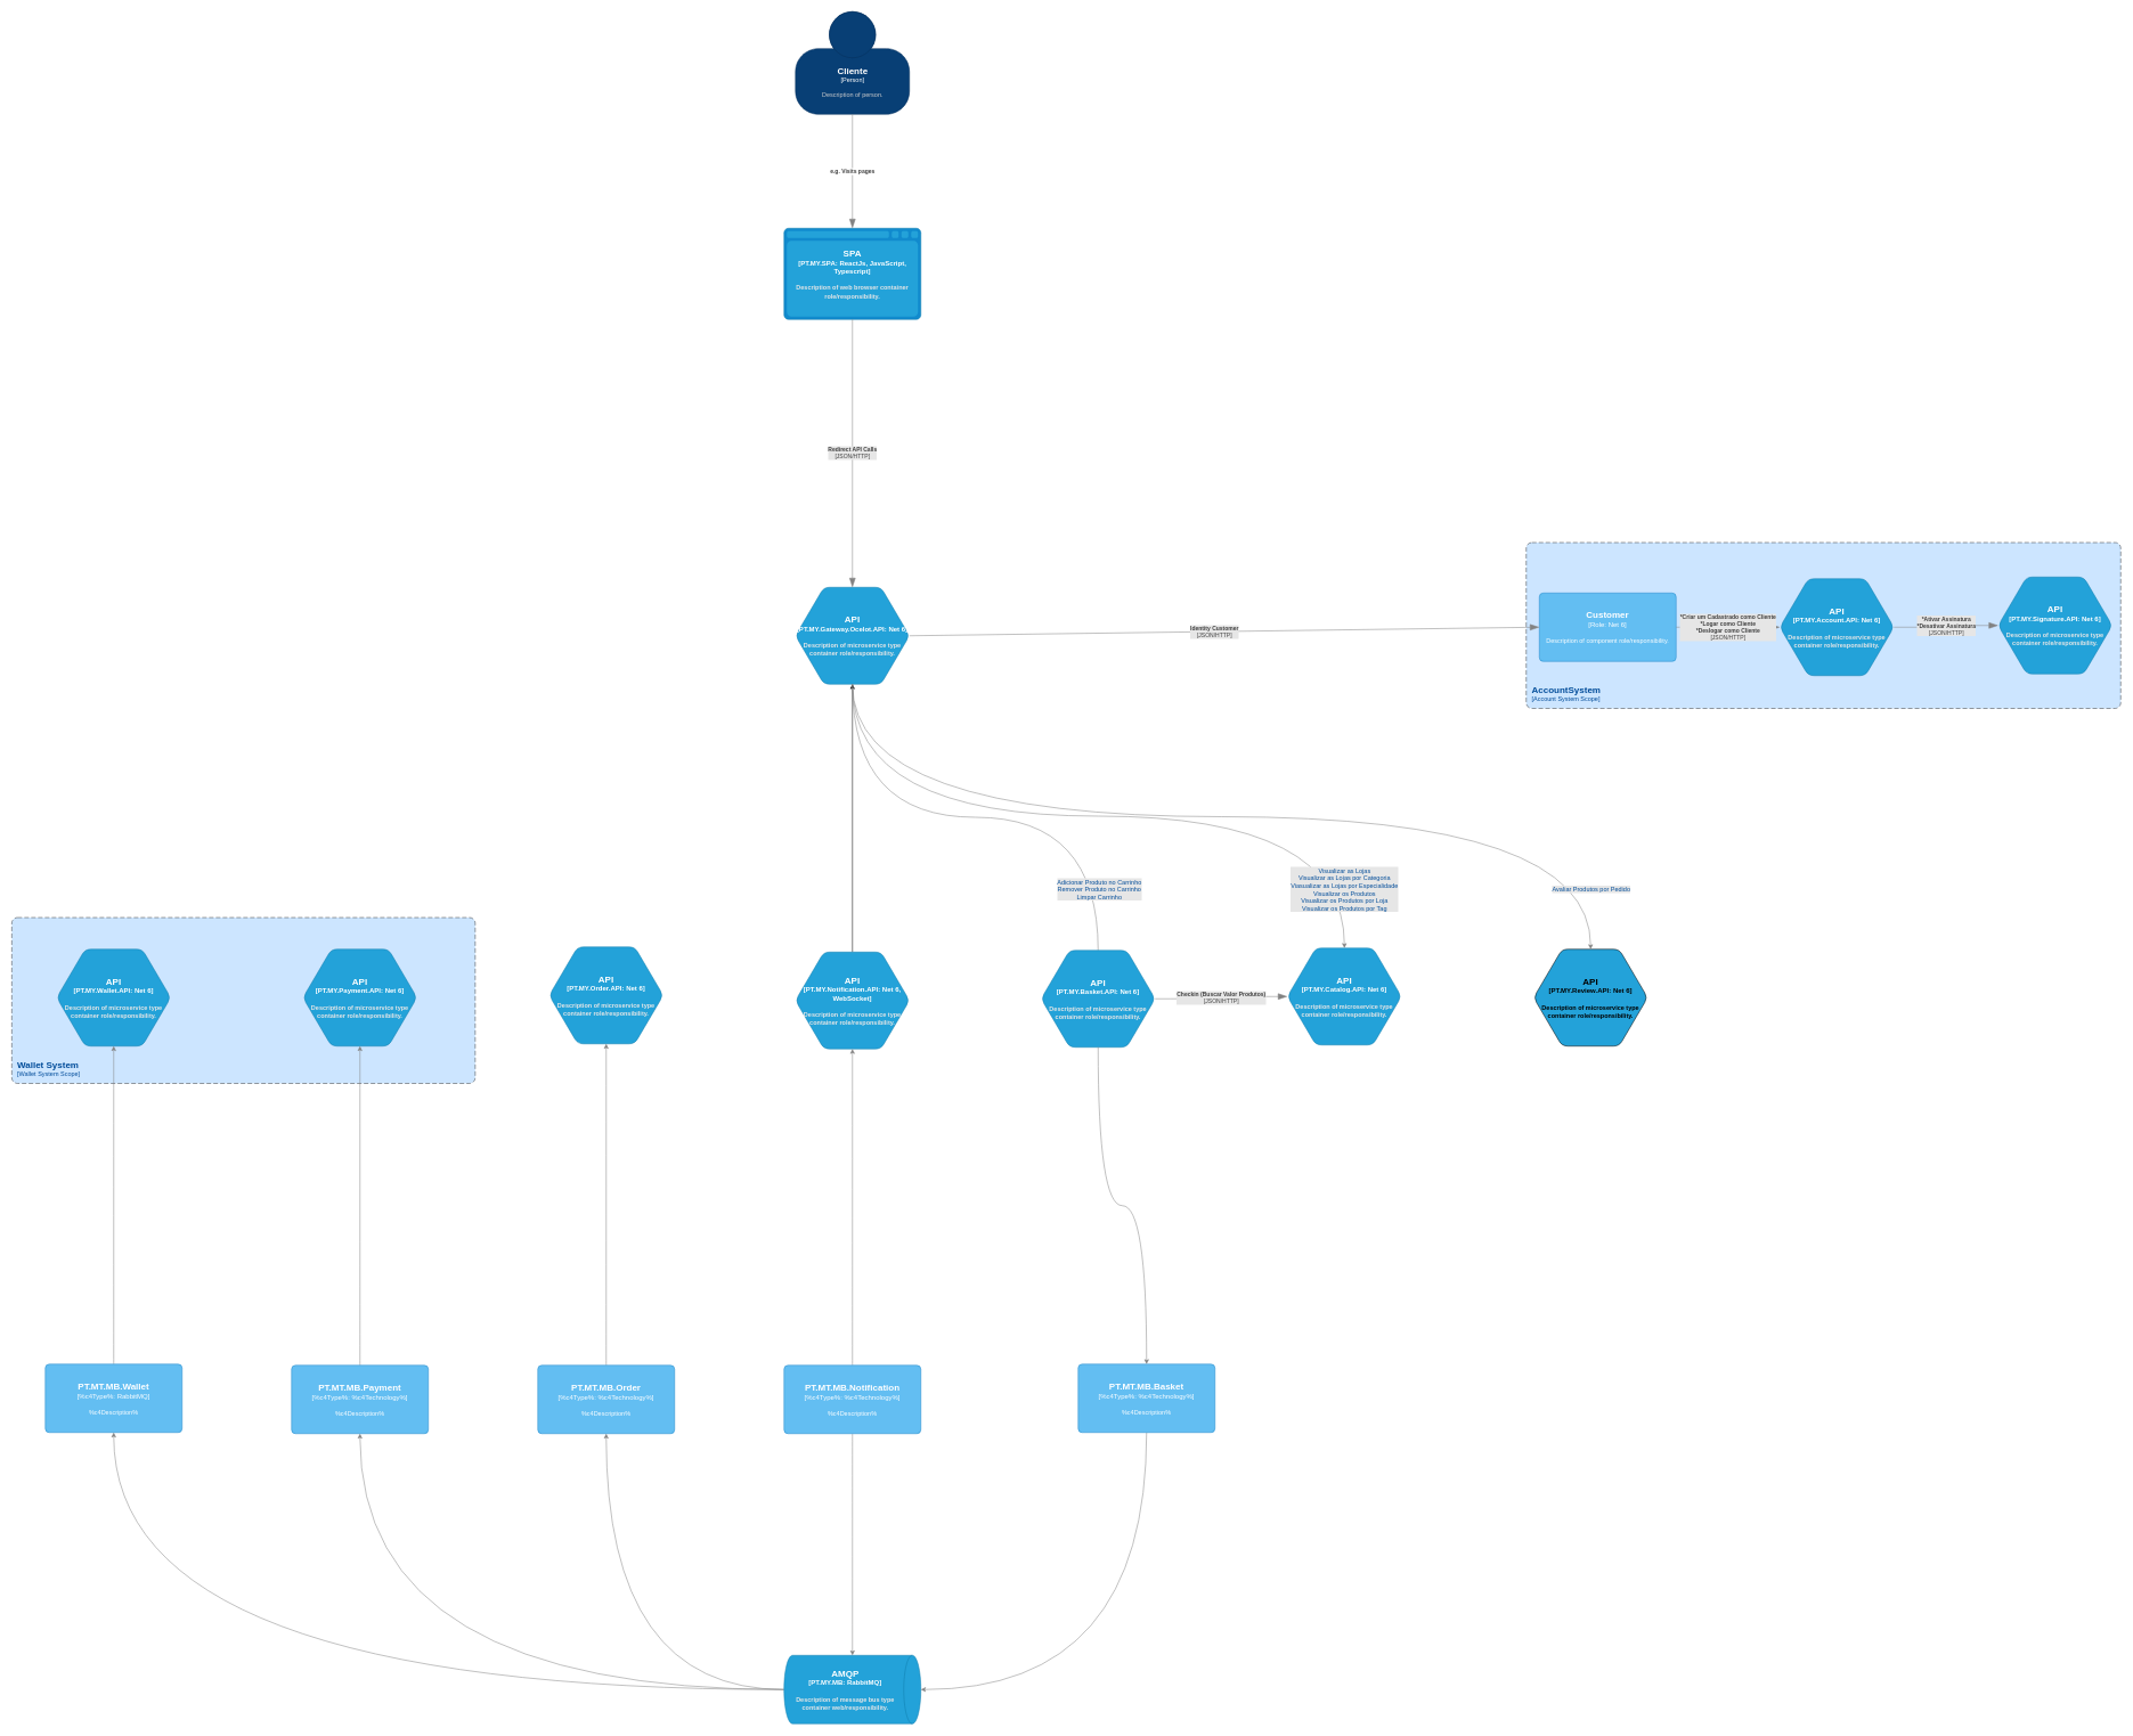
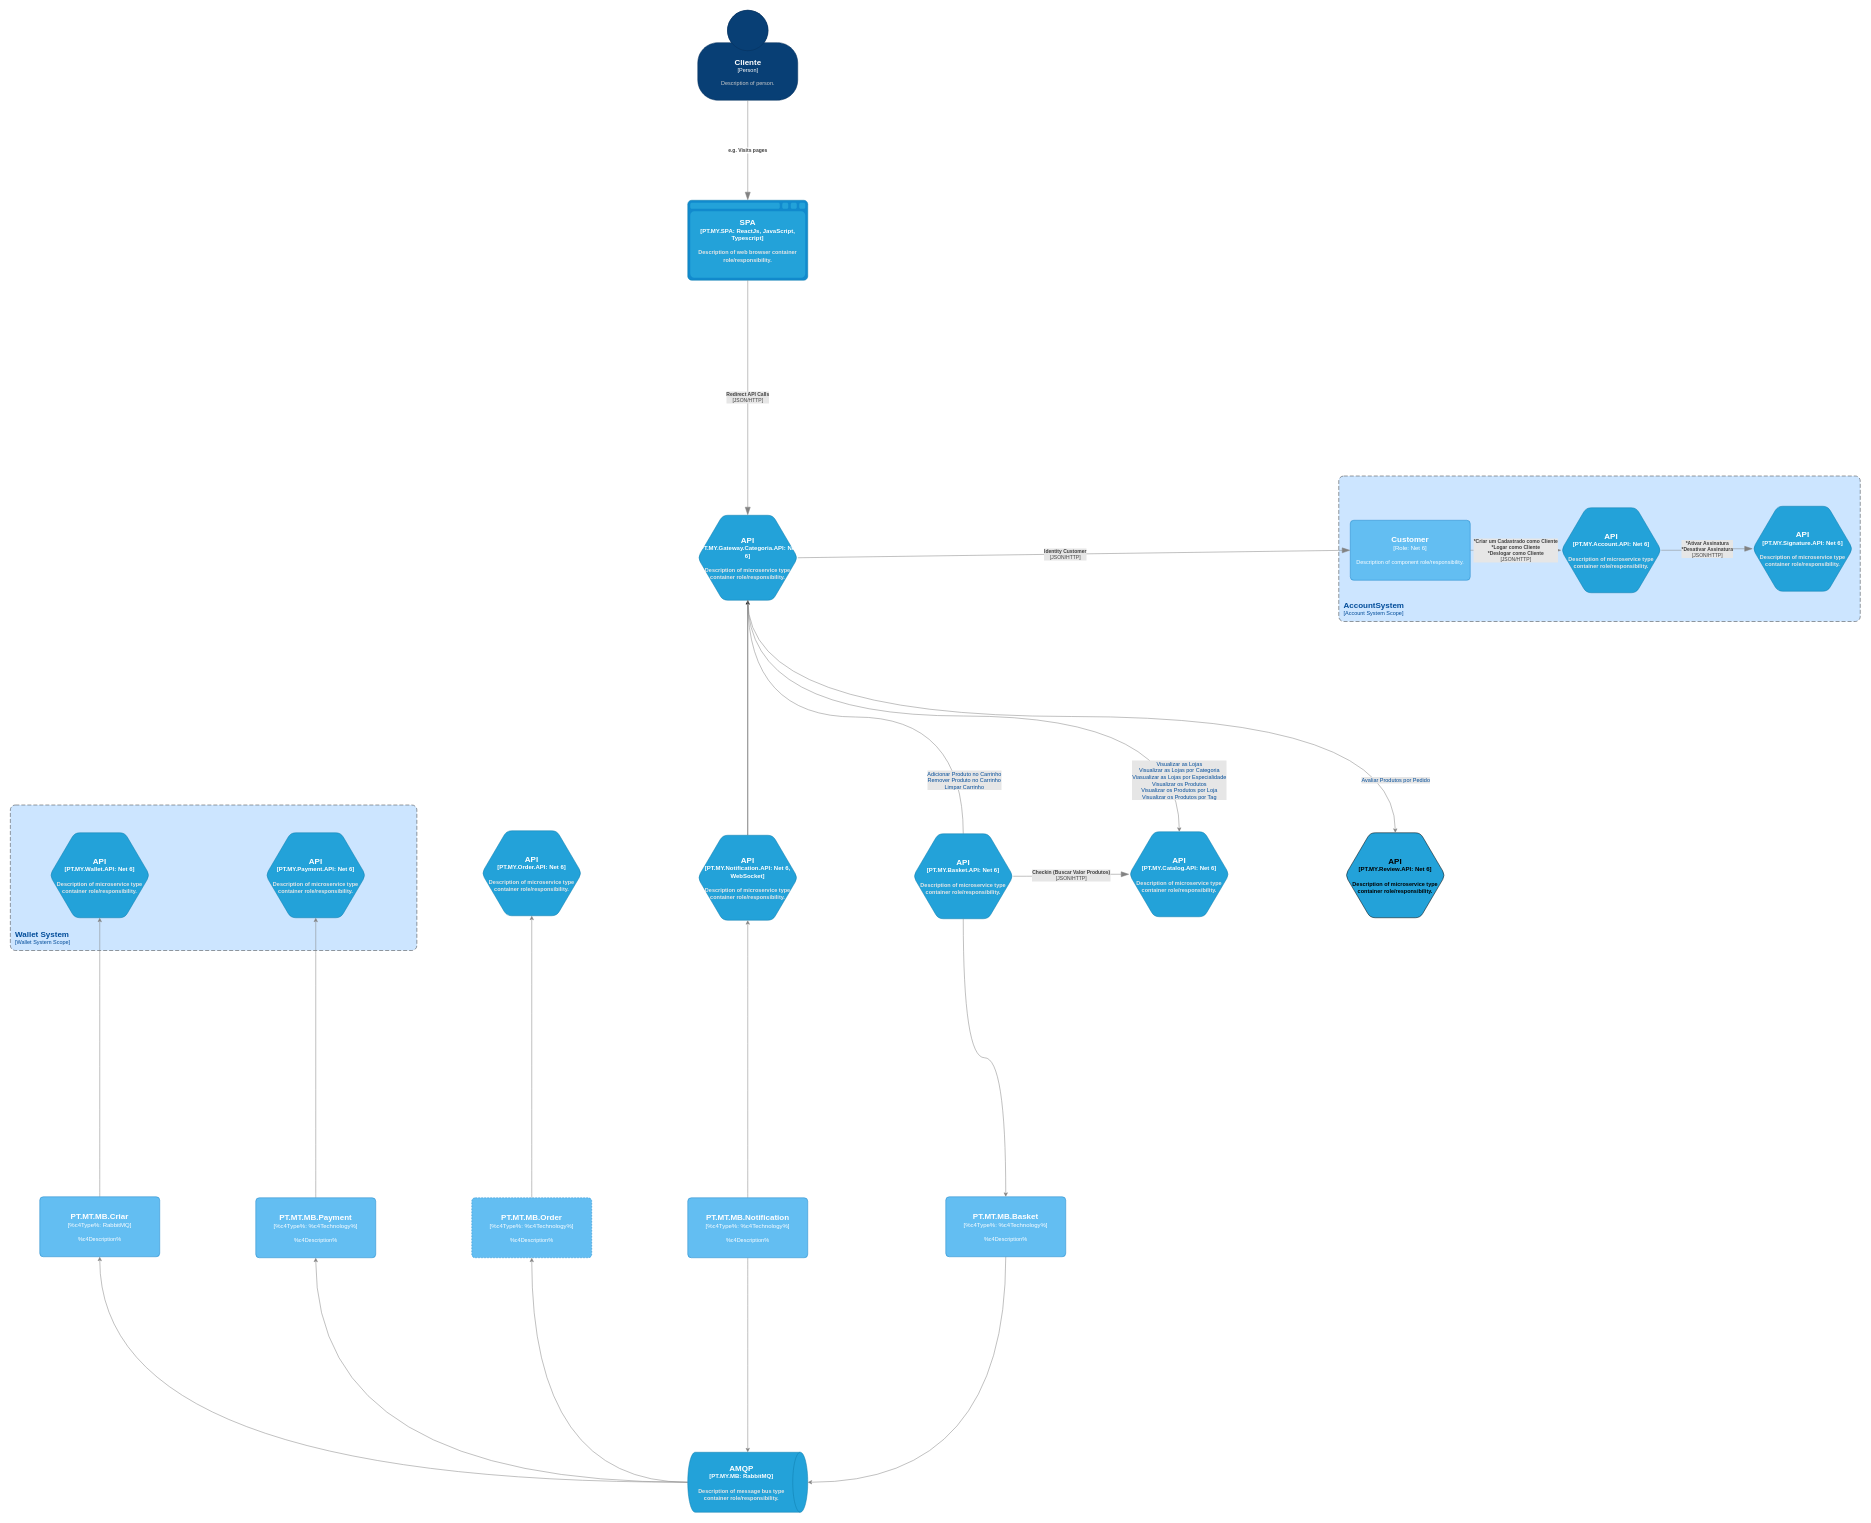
- <mxCell id="6" value="&lt;font style=&quot;font-size: 16px&quot;&gt;&lt;b&gt;API&lt;/font&gt;&lt;div&gt;[PT.MY.Gateway.Ocelot.API:&amp;nbsp;Net 6]&lt;/div&gt;&lt;br&gt;&lt;div&gt;&lt;font style=&quot;font-size: 11px&quot;&gt;&lt;font color=&quot;#E6E6E6&quot;&gt;Description of microservice type container role/responsibility.&lt;/font&gt;&lt;/div&gt;" style="shape=hexagon;size=50;perimeter=hexagonPerimeter2;whiteSpace=wrap;html=1;fixedSize=1;rounded=1;labelBackgroundColor=none;fillColor=#23A2D9;fontSize=12;fontColor=#ffffff;align=center;strokeColor=#0E7DAD;metaEdit=1;points=[[0.5,0,0],[1,0.25,0],[1,0.5,0],[1,0.75,0],[0.5,1,0],[0,0.75,0],[0,0.5,0],[0,0.25,0]];resizable=0;" parent="1" vertex="1"><mxGeometry x="1395" y="1030" width="200" height="170" as="geometry" /></mxCell>
+ <mxCell id="6" value="&lt;font style=&quot;font-size: 16px&quot;&gt;&lt;b&gt;API&lt;/font&gt;&lt;div&gt;[PT.MY.Gateway.Categoria.API:&amp;nbsp;Net 6]&lt;/div&gt;&lt;br&gt;&lt;div&gt;&lt;font style=&quot;font-size: 11px&quot;&gt;&lt;font color=&quot;#E6E6E6&quot;&gt;Description of microservice type container role/responsibility.&lt;/font&gt;&lt;/div&gt;" style="shape=hexagon;size=50;perimeter=hexagonPerimeter2;whiteSpace=wrap;html=1;fixedSize=1;rounded=1;labelBackgroundColor=none;fillColor=#23A2D9;fontSize=12;fontColor=#ffffff;align=center;strokeColor=#0E7DAD;metaEdit=1;points=[[0.5,0,0],[1,0.25,0],[1,0.5,0],[1,0.75,0],[0.5,1,0],[0,0.75,0],[0,0.5,0],[0,0.25,0]];resizable=0;" parent="1" vertex="1"><mxGeometry x="1395" y="1030" width="200" height="170" as="geometry" /></mxCell>
- <mxCell id="46" value="&lt;font style=&quot;font-size: 16px&quot;&gt;&lt;b&gt;PT.MT.MB.Wallet&lt;/b&gt;&lt;/font&gt;&lt;div&gt;[%c4Type%: RabbitMQ]&lt;/div&gt;&lt;br&gt;&lt;div&gt;&lt;font style=&quot;font-size: 11px&quot;&gt;%c4Description%&lt;/font&gt;&lt;/div&gt;" style="rounded=1;whiteSpace=wrap;html=1;labelBackgroundColor=none;fillColor=#63BEF2;fontColor=#ffffff;align=center;arcSize=6;strokeColor=#2086C9;metaEdit=1;resizable=0;points=[[0.25,0,0],[0.5,0,0],[0.75,0,0],[1,0.25,0],[1,0.5,0],[1,0.75,0],[0.75,1,0],[0.5,1,0],[0.25,1,0],[0,0.75,0],[0,0.5,0],[0,0.25,0]];" parent="1" vertex="1"><mxGeometry x="79" y="2393" width="240" height="120" as="geometry" /></mxCell>
+ <mxCell id="46" value="&lt;font style=&quot;font-size: 16px&quot;&gt;&lt;b&gt;PT.MT.MB.Criar&lt;/b&gt;&lt;/font&gt;&lt;div&gt;[%c4Type%: RabbitMQ]&lt;/div&gt;&lt;br&gt;&lt;div&gt;&lt;font style=&quot;font-size: 11px&quot;&gt;%c4Description%&lt;/font&gt;&lt;/div&gt;" style="rounded=1;whiteSpace=wrap;html=1;labelBackgroundColor=none;fillColor=#63BEF2;fontColor=#ffffff;align=center;arcSize=6;strokeColor=#2086C9;metaEdit=1;resizable=0;points=[[0.25,0,0],[0.5,0,0],[0.75,0,0],[1,0.25,0],[1,0.5,0],[1,0.75,0],[0.75,1,0],[0.5,1,0],[0.25,1,0],[0,0.75,0],[0,0.5,0],[0,0.25,0]];" parent="1" vertex="1"><mxGeometry x="79" y="2393" width="240" height="120" as="geometry" /></mxCell>
- <mxCell id="37" value="&lt;font style=&quot;font-size: 16px&quot;&gt;&lt;b&gt;PT.MT.MB.Order&lt;/b&gt;&lt;/font&gt;&lt;div&gt;[%c4Type%: %c4Technology%]&lt;/div&gt;&lt;br&gt;&lt;div&gt;&lt;font style=&quot;font-size: 11px&quot;&gt;%c4Description%&lt;/font&gt;&lt;/div&gt;" style="rounded=1;whiteSpace=wrap;html=1;labelBackgroundColor=none;fillColor=#63BEF2;fontColor=#ffffff;align=center;arcSize=6;strokeColor=#2086C9;metaEdit=1;resizable=0;points=[[0.25,0,0],[0.5,0,0],[0.75,0,0],[1,0.25,0],[1,0.5,0],[1,0.75,0],[0.75,1,0],[0.5,1,0],[0.25,1,0],[0,0.75,0],[0,0.5,0],[0,0.25,0]];" parent="1" vertex="1"><mxGeometry x="943" y="2395" width="240" height="120" as="geometry" /></mxCell>
+ <mxCell id="37" value="&lt;font style=&quot;font-size: 16px&quot;&gt;&lt;b&gt;PT.MT.MB.Order&lt;/b&gt;&lt;/font&gt;&lt;div&gt;[%c4Type%: %c4Technology%]&lt;/div&gt;&lt;br&gt;&lt;div&gt;&lt;font style=&quot;font-size: 11px&quot;&gt;%c4Description%&lt;/font&gt;&lt;/div&gt;" style="rounded=1;whiteSpace=wrap;html=1;labelBackgroundColor=none;fillColor=#63BEF2;fontColor=#ffffff;align=center;arcSize=6;strokeColor=#2086C9;metaEdit=1;resizable=0;points=[[0.25,0,0],[0.5,0,0],[0.75,0,0],[1,0.25,0],[1,0.5,0],[1,0.75,0],[0.75,1,0],[0.5,1,0],[0.25,1,0],[0,0.75,0],[0,0.5,0],[0,0.25,0]];dashed=1;" parent="1" vertex="1"><mxGeometry x="943" y="2395" width="240" height="120" as="geometry" /></mxCell>
- <mxCell id="18" value="&lt;font style=&quot;font-size: 16px&quot;&gt;&lt;b&gt;AMQP&lt;/font&gt;&lt;div&gt;[PT.MY.MB:&amp;nbsp;RabbitMQ]&lt;/div&gt;&lt;br&gt;&lt;div&gt;&lt;font style=&quot;font-size: 11px&quot;&gt;&lt;font color=&quot;#E6E6E6&quot;&gt;Description of message bus type container web/responsibility.&lt;/font&gt;&lt;/div&gt;" style="shape=cylinder3;size=15;direction=south;whiteSpace=wrap;html=1;boundedLbl=1;rounded=0;labelBackgroundColor=none;fillColor=#23A2D9;fontSize=12;fontColor=#ffffff;align=center;strokeColor=#0E7DAD;metaEdit=1;points=[[0.5,0,0],[1,0.25,0],[1,0.5,0],[1,0.75,0],[0.5,1,0],[0,0.75,0],[0,0.5,0],[0,0.25,0]];resizable=0;" parent="1" vertex="1"><mxGeometry x="1375" y="2904" width="240" height="120" as="geometry" /></mxCell>
+ <mxCell id="18" value="&lt;font style=&quot;font-size: 16px&quot;&gt;&lt;b&gt;AMQP&lt;/font&gt;&lt;div&gt;[PT.MY.MB:&amp;nbsp;RabbitMQ]&lt;/div&gt;&lt;br&gt;&lt;div&gt;&lt;font style=&quot;font-size: 11px&quot;&gt;&lt;font color=&quot;#E6E6E6&quot;&gt;Description of message bus type container role/responsibility.&lt;/font&gt;&lt;/div&gt;" style="shape=cylinder3;size=15;direction=south;whiteSpace=wrap;html=1;boundedLbl=1;rounded=0;labelBackgroundColor=none;fillColor=#23A2D9;fontSize=12;fontColor=#ffffff;align=center;strokeColor=#0E7DAD;metaEdit=1;points=[[0.5,0,0],[1,0.25,0],[1,0.5,0],[1,0.75,0],[0.5,1,0],[0,0.75,0],[0,0.5,0],[0,0.25,0]];resizable=0;" parent="1" vertex="1"><mxGeometry x="1375" y="2904" width="240" height="120" as="geometry" /></mxCell>
